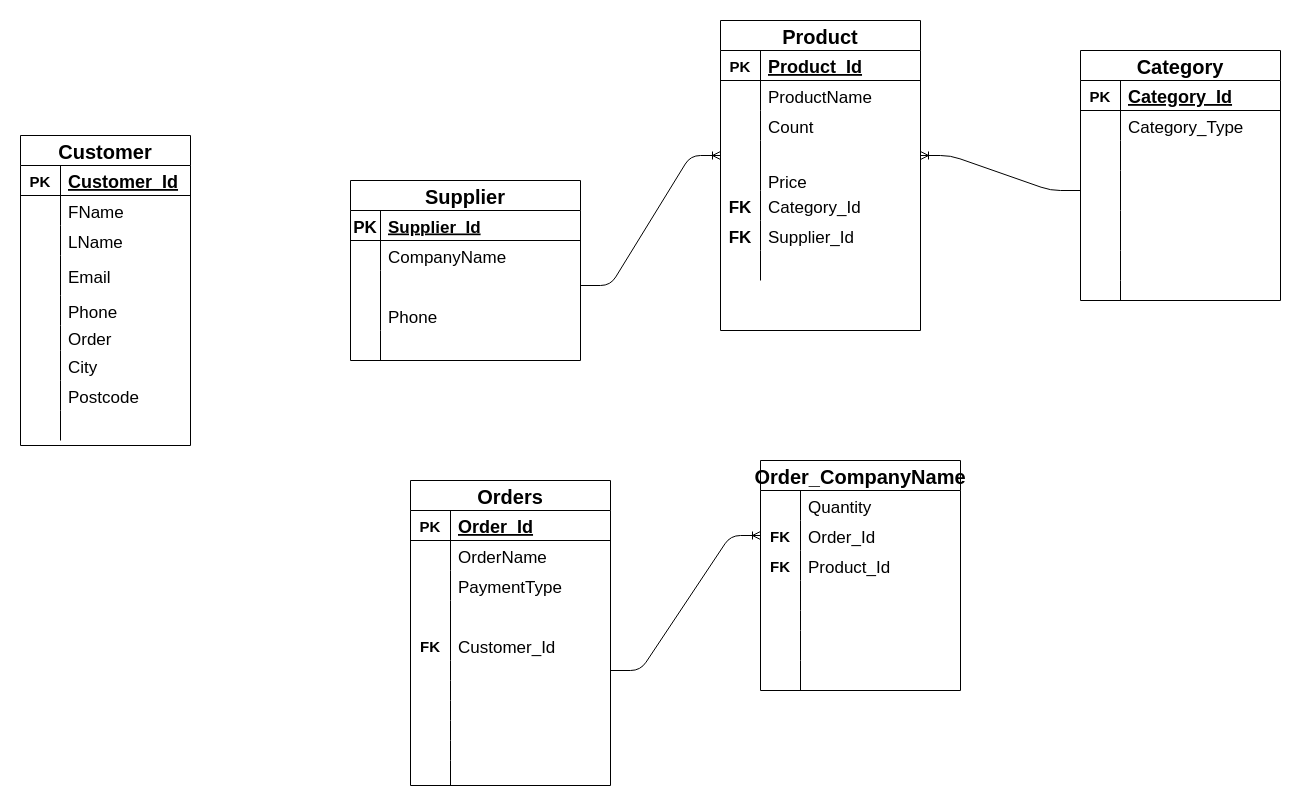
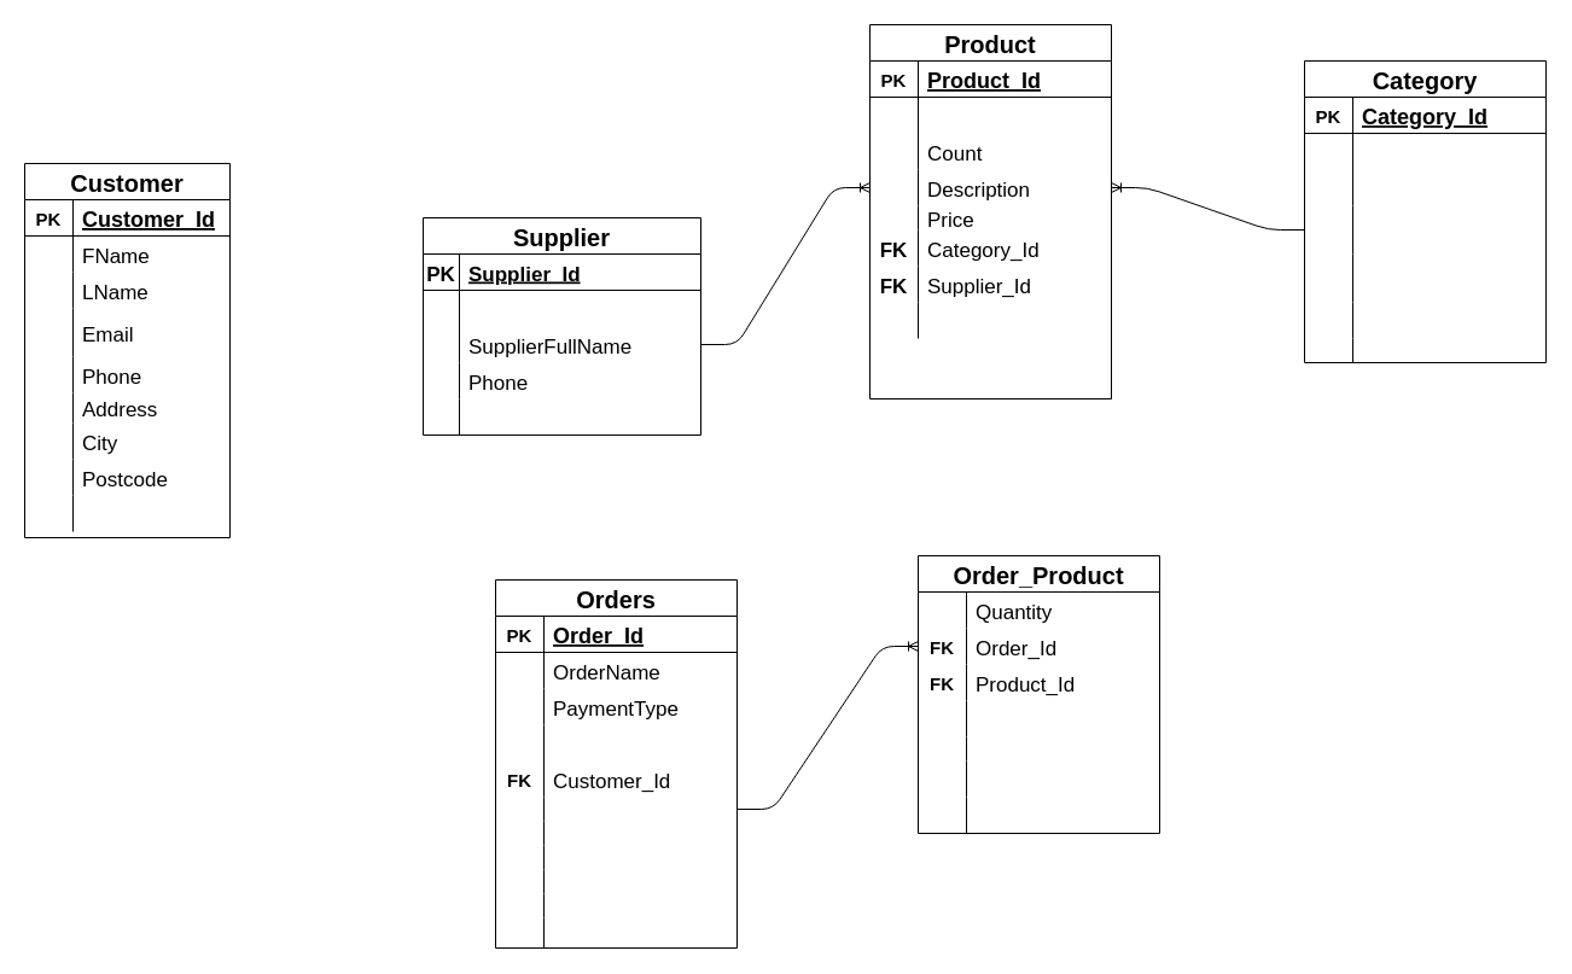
- <mxCell id="36" value="ProductName" style="shape=partialRectangle;connectable=0;fillColor=none;top=0;left=0;bottom=0;right=0;align=left;spacingLeft=6;overflow=hidden;fontSize=17;" vertex="1" parent="34"><mxGeometry x="40" width="160" height="30" as="geometry" /></mxCell>
- <mxCell id="61" value="Category_Type" style="shape=partialRectangle;connectable=0;fillColor=none;top=0;left=0;bottom=0;right=0;align=left;spacingLeft=6;overflow=hidden;fontSize=17;" vertex="1" parent="59"><mxGeometry x="40" width="160" height="30" as="geometry" /></mxCell>
+ <mxCell id="42" value="Description" style="shape=partialRectangle;connectable=0;fillColor=none;top=0;left=0;bottom=0;right=0;align=left;spacingLeft=6;overflow=hidden;fontSize=17;" vertex="1" parent="40"><mxGeometry x="40" width="160" height="30" as="geometry" /></mxCell>
- <mxCell id="140" value="CompanyName" style="shape=partialRectangle;connectable=0;fillColor=none;top=0;left=0;bottom=0;right=0;align=left;spacingLeft=6;overflow=hidden;fontStyle=0;fontSize=17;" vertex="1" parent="138"><mxGeometry x="30" width="200" height="30" as="geometry" /></mxCell>
+ <mxCell id="143" value="SupplierFullName" style="shape=partialRectangle;connectable=0;fillColor=none;top=0;left=0;bottom=0;right=0;align=left;spacingLeft=6;overflow=hidden;fontSize=17;" vertex="1" parent="141"><mxGeometry x="30" width="200" height="30" as="geometry" /></mxCell>
- <mxCell id="20" value="Order" style="shape=partialRectangle;connectable=0;fillColor=none;top=0;left=0;bottom=0;right=0;align=left;spacingLeft=6;overflow=hidden;fontSize=17;" vertex="1" parent="18"><mxGeometry x="40" width="130" height="25" as="geometry" /></mxCell>
+ <mxCell id="20" value="Address" style="shape=partialRectangle;connectable=0;fillColor=none;top=0;left=0;bottom=0;right=0;align=left;spacingLeft=6;overflow=hidden;fontSize=17;" vertex="1" parent="18"><mxGeometry x="40" width="130" height="25" as="geometry" /></mxCell>
- <mxCell id="110" value="Order_CompanyName" style="shape=table;startSize=30;container=1;collapsible=1;childLayout=tableLayout;fixedRows=1;rowLines=0;fontStyle=1;align=center;resizeLast=1;fontSize=20;" vertex="1" parent="1"><mxGeometry x="760" y="460" width="200" height="230" as="geometry" /></mxCell>
+ <mxCell id="110" value="Order_Product" style="shape=table;startSize=30;container=1;collapsible=1;childLayout=tableLayout;fixedRows=1;rowLines=0;fontStyle=1;align=center;resizeLast=1;fontSize=20;" vertex="1" parent="1"><mxGeometry x="760" y="460" width="200" height="230" as="geometry" /></mxCell>
